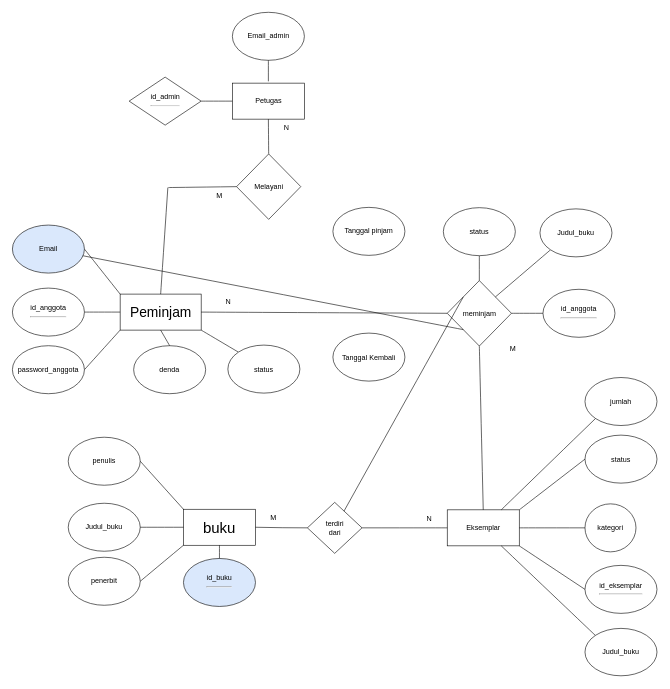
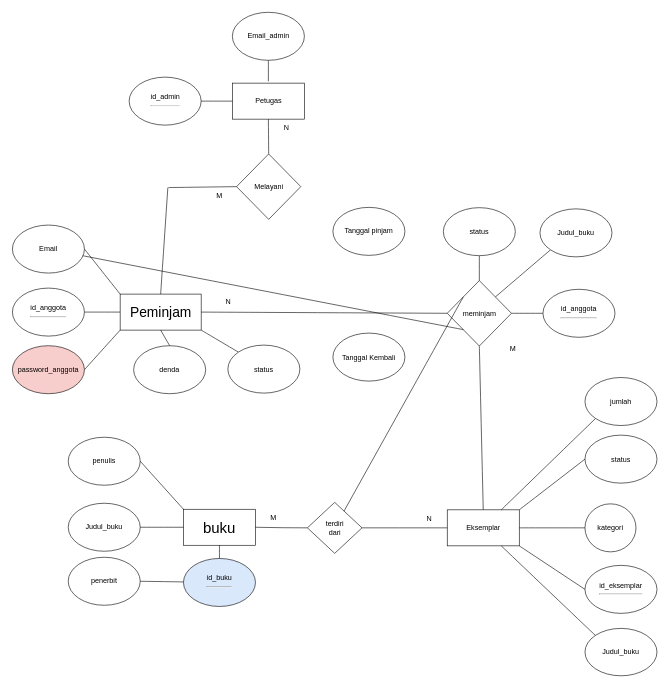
- <mxCell id="50" value="id_admin&lt;hr&gt;" style="rhombus;whiteSpace=wrap;html=1;" parent="1" vertex="1"><mxGeometry x="214.5" y="128" width="120" height="80" as="geometry" /></mxCell>
+ <mxCell id="50" value="id_admin&lt;hr&gt;" style="ellipse;whiteSpace=wrap;html=1;" parent="1" vertex="1"><mxGeometry x="214.5" y="128" width="120" height="80" as="geometry" /></mxCell>
- <mxCell id="16" value="Email" style="ellipse;whiteSpace=wrap;html=1;fillColor=#dae8fc;" parent="1" vertex="1"><mxGeometry x="20" y="374.5" width="120" height="80" as="geometry" /></mxCell>
+ <mxCell id="16" value="Email" style="ellipse;whiteSpace=wrap;html=1;" parent="1" vertex="1"><mxGeometry x="20" y="374.5" width="120" height="80" as="geometry" /></mxCell>
- <mxCell id="14" value="password_anggota" style="ellipse;whiteSpace=wrap;html=1;" parent="1" vertex="1"><mxGeometry x="20" y="575.5" width="120" height="80" as="geometry" /></mxCell>
+ <mxCell id="14" value="password_anggota" style="ellipse;whiteSpace=wrap;html=1;fillColor=#f8cecc;" parent="1" vertex="1"><mxGeometry x="20" y="575.5" width="120" height="80" as="geometry" /></mxCell>
- <mxCell id="9" value="" style="endArrow=none;html=1;rounded=0;fontSize=12;startSize=8;endSize=8;curved=1;exitX=1;exitY=0.5;exitDx=0;exitDy=0;entryX=0;entryY=1;entryDx=0;entryDy=0;" parent="1" source="8" target="2" edge="1"><mxGeometry width="50" height="50" relative="1" as="geometry"><mxPoint x="-124" y="1003" as="sourcePoint" /><mxPoint x="66" y="1003" as="targetPoint" /></mxGeometry></mxCell>
+ <mxCell id="9" value="" style="endArrow=none;html=1;rounded=0;fontSize=12;startSize=8;endSize=8;curved=1;exitX=1;exitY=0.5;exitDx=0;exitDy=0;" parent="1" source="8" target="3" edge="1"><mxGeometry width="50" height="50" relative="1" as="geometry"><mxPoint x="-124" y="1003" as="sourcePoint" /><mxPoint x="66" y="1003" as="targetPoint" /></mxGeometry></mxCell>
